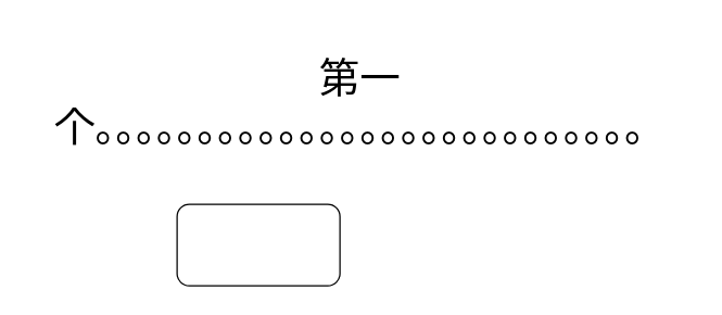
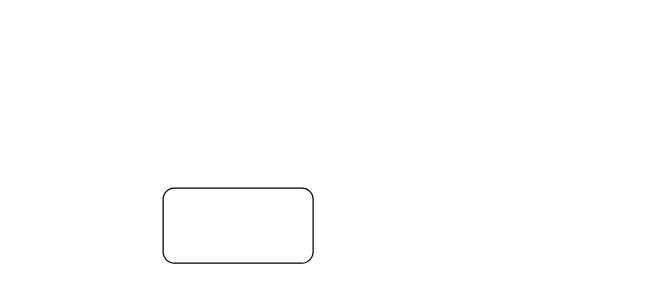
- <mxCell id="3" value="第一个。。。。。。。。。。。。。。。。。。。。。。。。。。。" style="text;html=1;strokeColor=none;fillColor=none;align=center;verticalAlign=middle;whiteSpace=wrap;rounded=1;strokeWidth=6;perimeterSpacing=2;fontSize=30;" vertex="1" parent="1"><mxGeometry x="20" y="20" width="490" height="110" as="geometry" /></mxCell>
